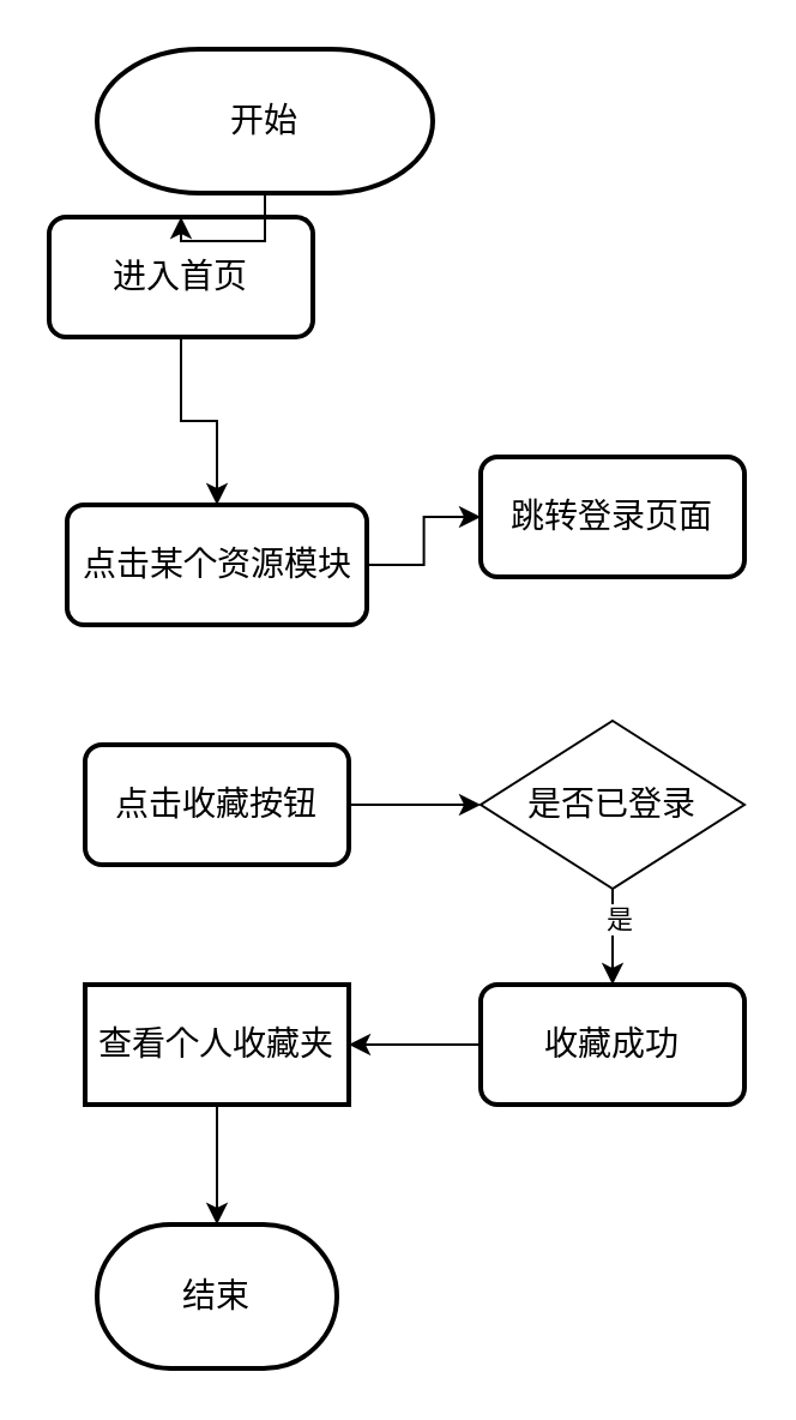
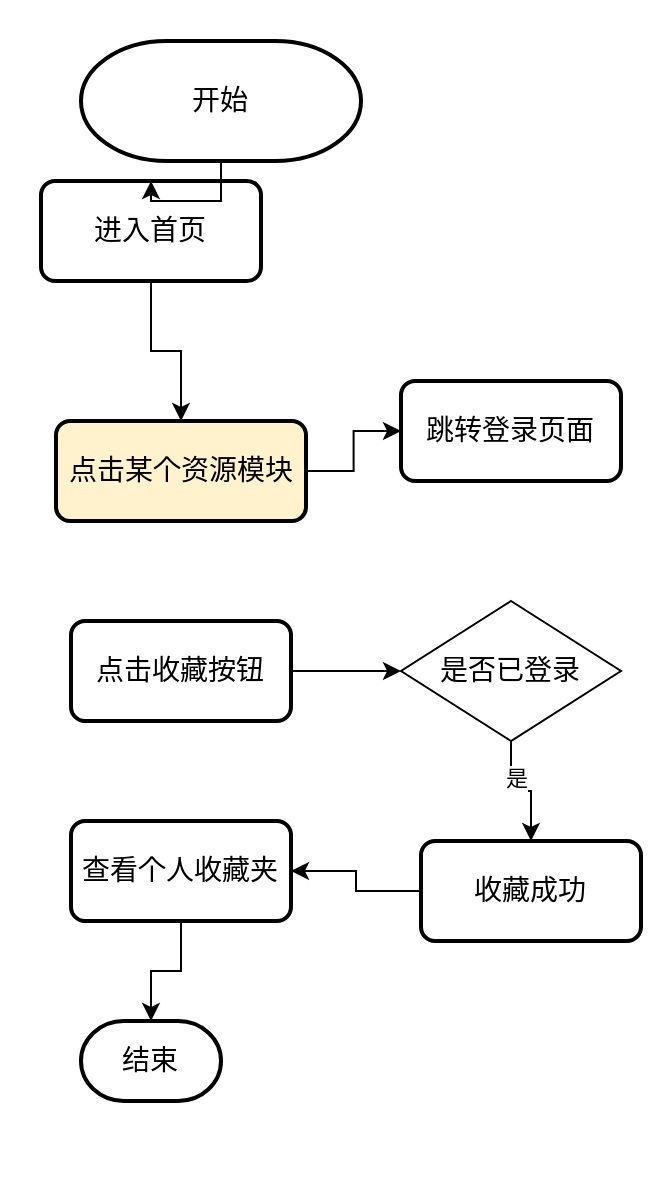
- <mxCell id="8" value="点击某个资源模块" style="rounded=1;whiteSpace=wrap;html=1;absoluteArcSize=1;arcSize=14;strokeWidth=2;fontSize=14;" vertex="1" parent="1"><mxGeometry x="27.5" y="210" width="125" height="50" as="geometry" /></mxCell>
+ <mxCell id="8" value="点击某个资源模块" style="rounded=1;whiteSpace=wrap;html=1;absoluteArcSize=1;arcSize=14;strokeWidth=2;fontSize=14;fillColor=#fff2cc;" vertex="1" parent="1"><mxGeometry x="27.5" y="210" width="125" height="50" as="geometry" /></mxCell>
- <mxCell id="18" value="查看个人收藏夹" style="whiteSpace=wrap;html=1;absoluteArcSize=1;arcSize=14;strokeWidth=2;fontSize=14;rounded=0;" vertex="1" parent="1"><mxGeometry x="35" y="410" width="110" height="50" as="geometry" /></mxCell>
+ <mxCell id="18" value="查看个人收藏夹" style="rounded=1;whiteSpace=wrap;html=1;absoluteArcSize=1;arcSize=14;strokeWidth=2;fontSize=14;" vertex="1" parent="1"><mxGeometry x="35" y="410" width="110" height="50" as="geometry" /></mxCell>
- <mxCell id="16" value="收藏成功" style="rounded=1;whiteSpace=wrap;html=1;absoluteArcSize=1;arcSize=14;strokeWidth=2;fontSize=14;" vertex="1" parent="1"><mxGeometry x="200" y="410" width="110" height="50" as="geometry" /></mxCell>
+ <mxCell id="16" value="收藏成功" style="rounded=1;whiteSpace=wrap;html=1;absoluteArcSize=1;arcSize=14;strokeWidth=2;fontSize=14;" vertex="1" parent="1"><mxGeometry x="210" y="420" width="110" height="50" as="geometry" /></mxCell>
- <mxCell id="4" value="结束" style="strokeWidth=2;html=1;shape=mxgraph.flowchart.terminator;whiteSpace=wrap;fontSize=14;" vertex="1" parent="1"><mxGeometry x="40" y="510" width="100" height="60" as="geometry" /></mxCell>
+ <mxCell id="4" value="结束" style="strokeWidth=2;html=1;shape=mxgraph.flowchart.terminator;whiteSpace=wrap;fontSize=14;" vertex="1" parent="1"><mxGeometry x="40" y="510" width="70" height="40" as="geometry" /></mxCell>
